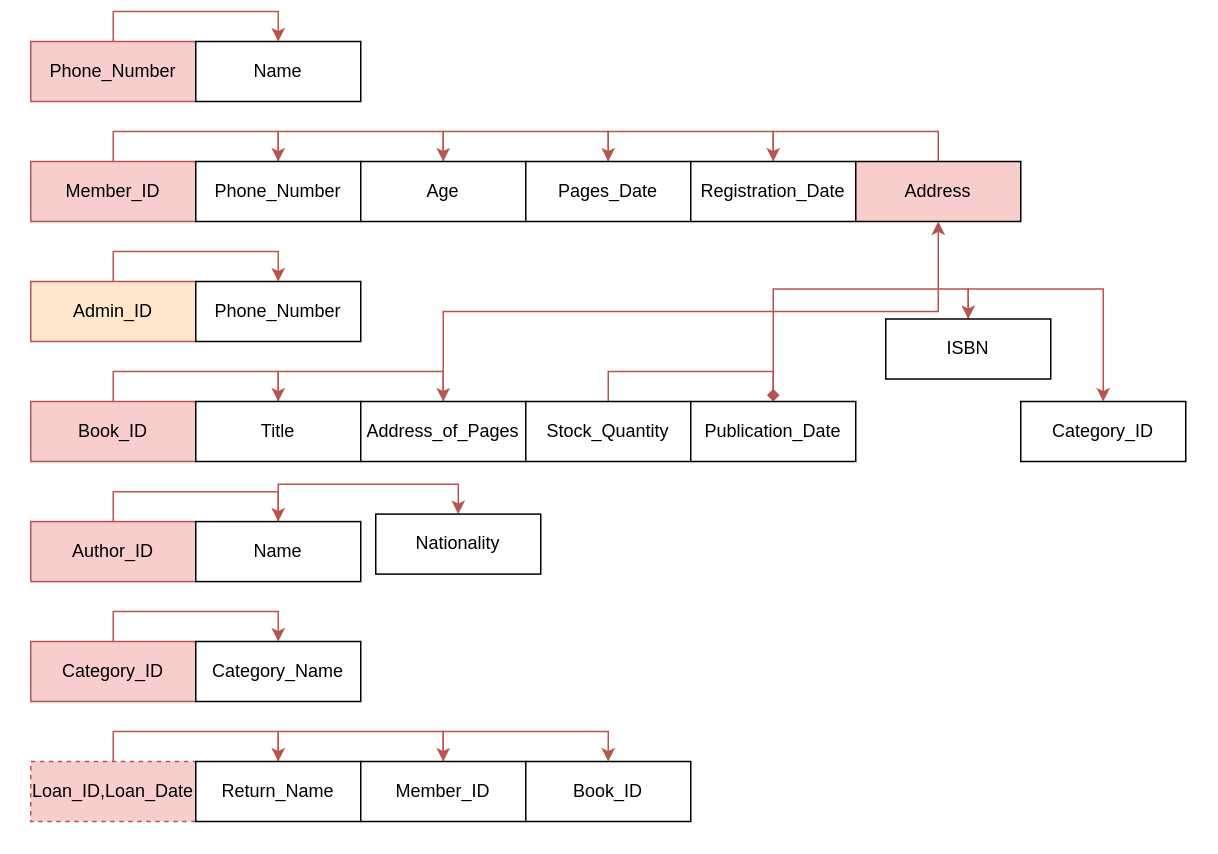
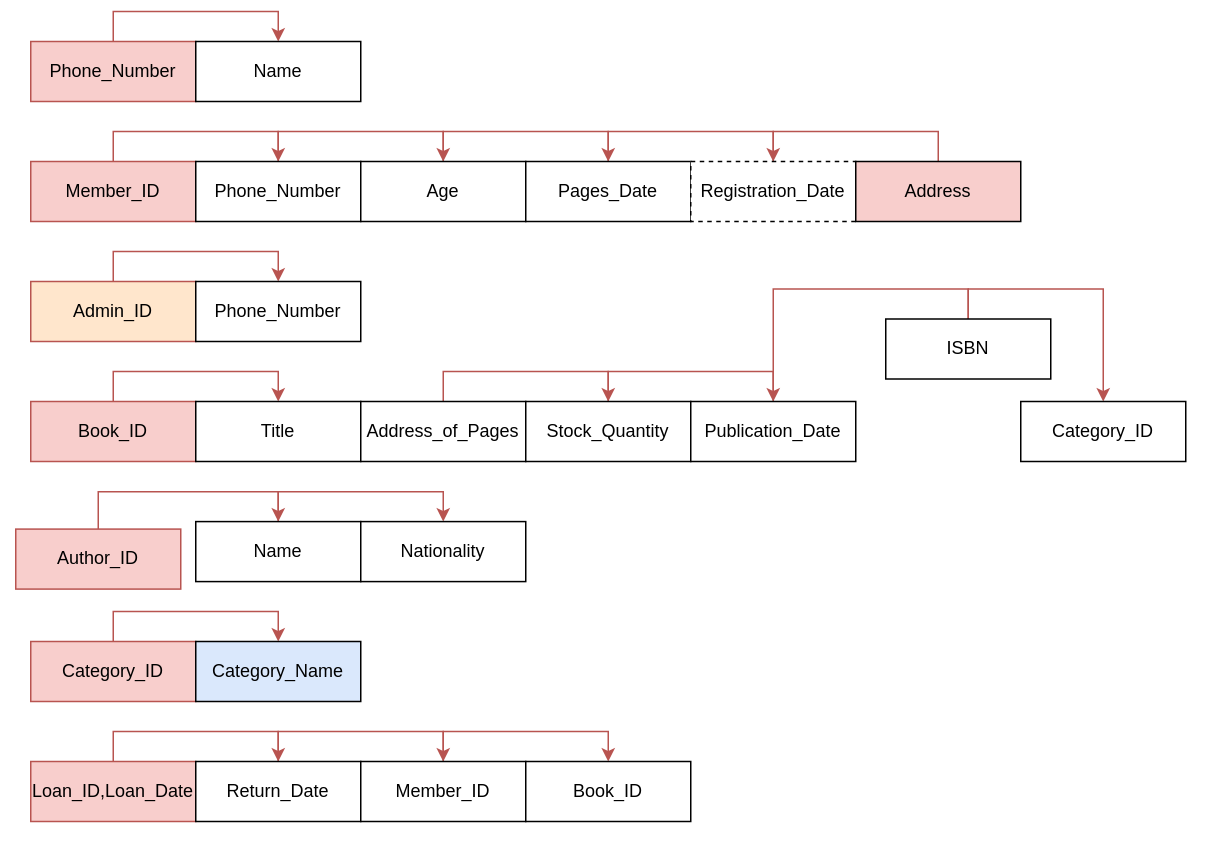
- <mxCell id="14" value="Registration_Date" style="rounded=0;whiteSpace=wrap;html=1;" vertex="1" parent="1"><mxGeometry x="460" y="100" width="110" height="40" as="geometry" /></mxCell>
+ <mxCell id="14" value="Registration_Date" style="rounded=0;whiteSpace=wrap;html=1;dashed=1;" vertex="1" parent="1"><mxGeometry x="460" y="100" width="110" height="40" as="geometry" /></mxCell>
- <mxCell id="27" style="edgeStyle=orthogonalEdgeStyle;rounded=0;orthogonalLoop=1;jettySize=auto;html=1;exitX=0.5;exitY=0;exitDx=0;exitDy=0;entryX=0.5;entryY=0;entryDx=0;entryDy=0;fillColor=#f8cecc;strokeColor=#b85450;" edge="1" parent="1" source="28" target="30"><mxGeometry relative="1" as="geometry" /></mxCell>
+ <mxCell id="27" style="edgeStyle=orthogonalEdgeStyle;rounded=0;orthogonalLoop=1;jettySize=auto;html=1;exitX=0.5;exitY=0;exitDx=0;exitDy=0;entryX=0.5;entryY=0;entryDx=0;entryDy=0;fillColor=#f8cecc;strokeColor=#b85450;endArrow=none;" edge="1" parent="1" source="28" target="30"><mxGeometry relative="1" as="geometry" /></mxCell>
- <mxCell id="23" style="edgeStyle=orthogonalEdgeStyle;rounded=0;orthogonalLoop=1;jettySize=auto;html=1;exitX=0.5;exitY=0;exitDx=0;exitDy=0;fillColor=#f8cecc;strokeColor=#b85450;" edge="1" parent="1" source="24" target="15"><mxGeometry relative="1" as="geometry" /></mxCell>
+ <mxCell id="23" style="edgeStyle=orthogonalEdgeStyle;rounded=0;orthogonalLoop=1;jettySize=auto;html=1;exitX=0.5;exitY=0;exitDx=0;exitDy=0;entryX=0.5;entryY=0;entryDx=0;entryDy=0;fillColor=#f8cecc;strokeColor=#b85450;" edge="1" parent="1" source="24" target="26"><mxGeometry relative="1" as="geometry" /></mxCell>
- <mxCell id="21" style="edgeStyle=orthogonalEdgeStyle;rounded=0;orthogonalLoop=1;jettySize=auto;html=1;exitX=0.5;exitY=0;exitDx=0;exitDy=0;entryX=0.5;entryY=0;entryDx=0;entryDy=0;fillColor=#f8cecc;strokeColor=#b85450;" edge="1" parent="1" source="22" target="24"><mxGeometry relative="1" as="geometry" /></mxCell>
- <mxCell id="25" style="edgeStyle=orthogonalEdgeStyle;rounded=0;orthogonalLoop=1;jettySize=auto;html=1;exitX=0.5;exitY=0;exitDx=0;exitDy=0;entryX=0.5;entryY=0;entryDx=0;entryDy=0;fillColor=#f8cecc;strokeColor=#b85450;endArrow=diamond;" edge="1" parent="1" source="26" target="28"><mxGeometry relative="1" as="geometry" /></mxCell>
+ <mxCell id="25" style="edgeStyle=orthogonalEdgeStyle;rounded=0;orthogonalLoop=1;jettySize=auto;html=1;exitX=0.5;exitY=0;exitDx=0;exitDy=0;entryX=0.5;entryY=0;entryDx=0;entryDy=0;fillColor=#f8cecc;strokeColor=#b85450;" edge="1" parent="1" source="26" target="28"><mxGeometry relative="1" as="geometry" /></mxCell>
- <mxCell id="36" value="Nationality" style="rounded=0;whiteSpace=wrap;html=1;" vertex="1" parent="1"><mxGeometry x="250" y="335.06" width="110" height="40" as="geometry" /></mxCell>
+ <mxCell id="36" value="Nationality" style="rounded=0;whiteSpace=wrap;html=1;" vertex="1" parent="1"><mxGeometry x="240" y="340.06" width="110" height="40" as="geometry" /></mxCell>
- <mxCell id="33" value="Author_ID" style="rounded=0;whiteSpace=wrap;html=1;fillColor=#f8cecc;strokeColor=#b85450;" vertex="1" parent="1"><mxGeometry x="20" y="340.06" width="110" height="40" as="geometry" /></mxCell>
+ <mxCell id="33" value="Author_ID" style="rounded=0;whiteSpace=wrap;html=1;fillColor=#f8cecc;strokeColor=#b85450;" vertex="1" parent="1"><mxGeometry x="10" y="345.06" width="110" height="40" as="geometry" /></mxCell>
- <mxCell id="39" value="Category_Name" style="rounded=0;whiteSpace=wrap;html=1;" vertex="1" parent="1"><mxGeometry x="130" y="420" width="110" height="40" as="geometry" /></mxCell>
+ <mxCell id="39" value="Category_Name" style="rounded=0;whiteSpace=wrap;html=1;fillColor=#dae8fc;" vertex="1" parent="1"><mxGeometry x="130" y="420" width="110" height="40" as="geometry" /></mxCell>
- <mxCell id="41" value="Loan_ID,Loan_Date" style="rounded=0;whiteSpace=wrap;html=1;fillColor=#f8cecc;strokeColor=#b85450;dashed=1;" vertex="1" parent="1"><mxGeometry x="20" y="500" width="110" height="40" as="geometry" /></mxCell>
+ <mxCell id="41" value="Loan_ID,Loan_Date" style="rounded=0;whiteSpace=wrap;html=1;fillColor=#f8cecc;strokeColor=#b85450;" vertex="1" parent="1"><mxGeometry x="20" y="500" width="110" height="40" as="geometry" /></mxCell>
- <mxCell id="43" value="Return_Name" style="rounded=0;whiteSpace=wrap;html=1;" vertex="1" parent="1"><mxGeometry x="130" y="500" width="110" height="40" as="geometry" /></mxCell>
+ <mxCell id="43" value="Return_Date" style="rounded=0;whiteSpace=wrap;html=1;" vertex="1" parent="1"><mxGeometry x="130" y="500" width="110" height="40" as="geometry" /></mxCell>
